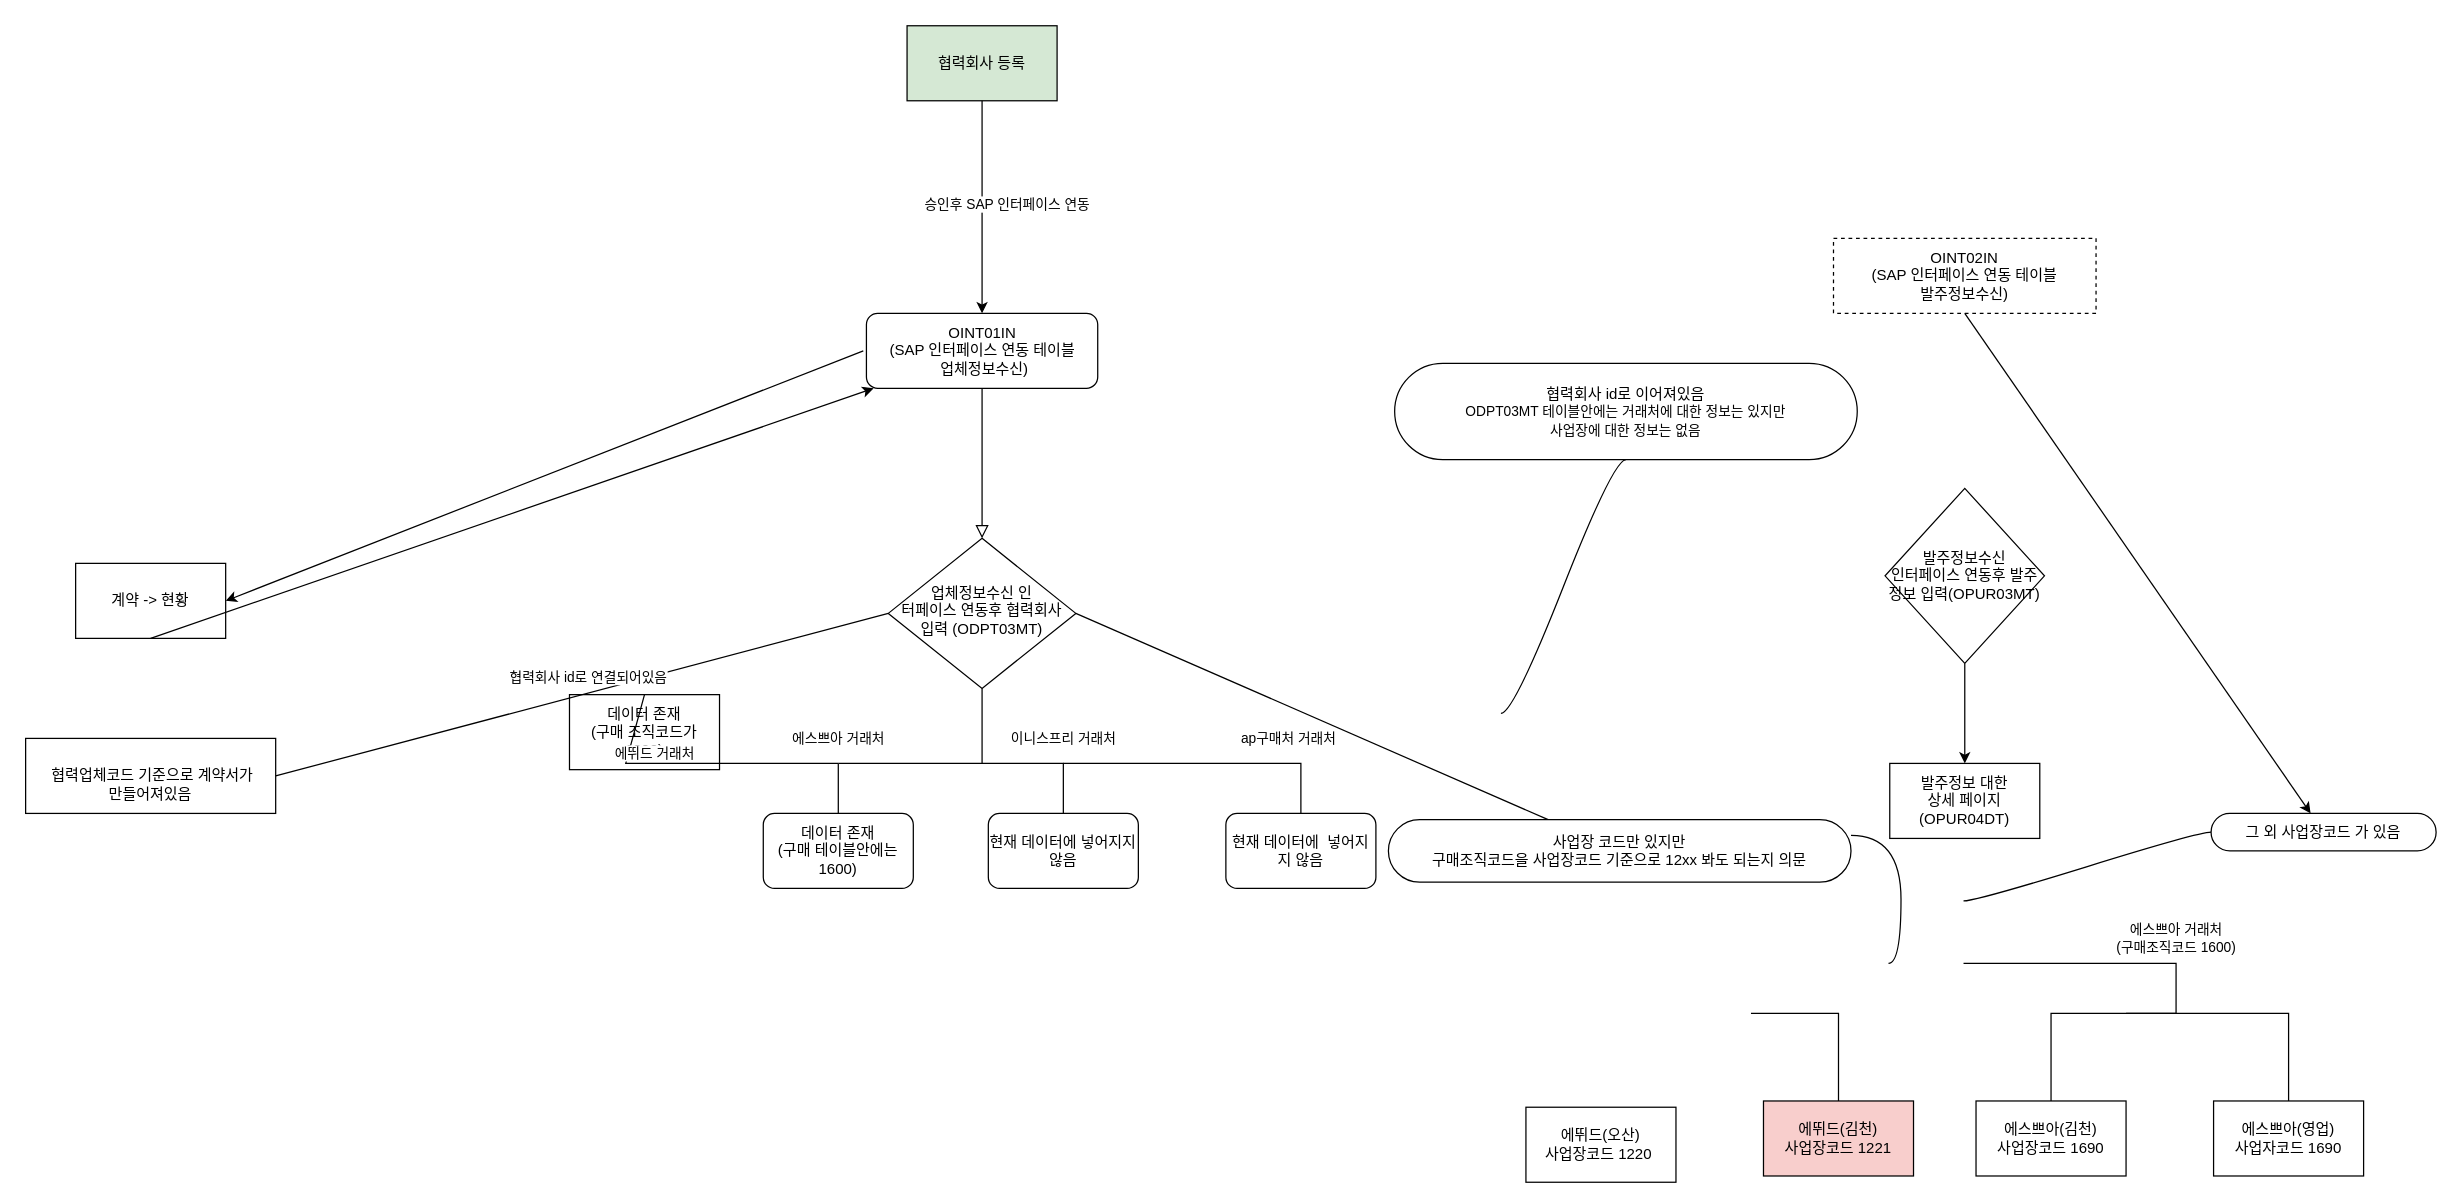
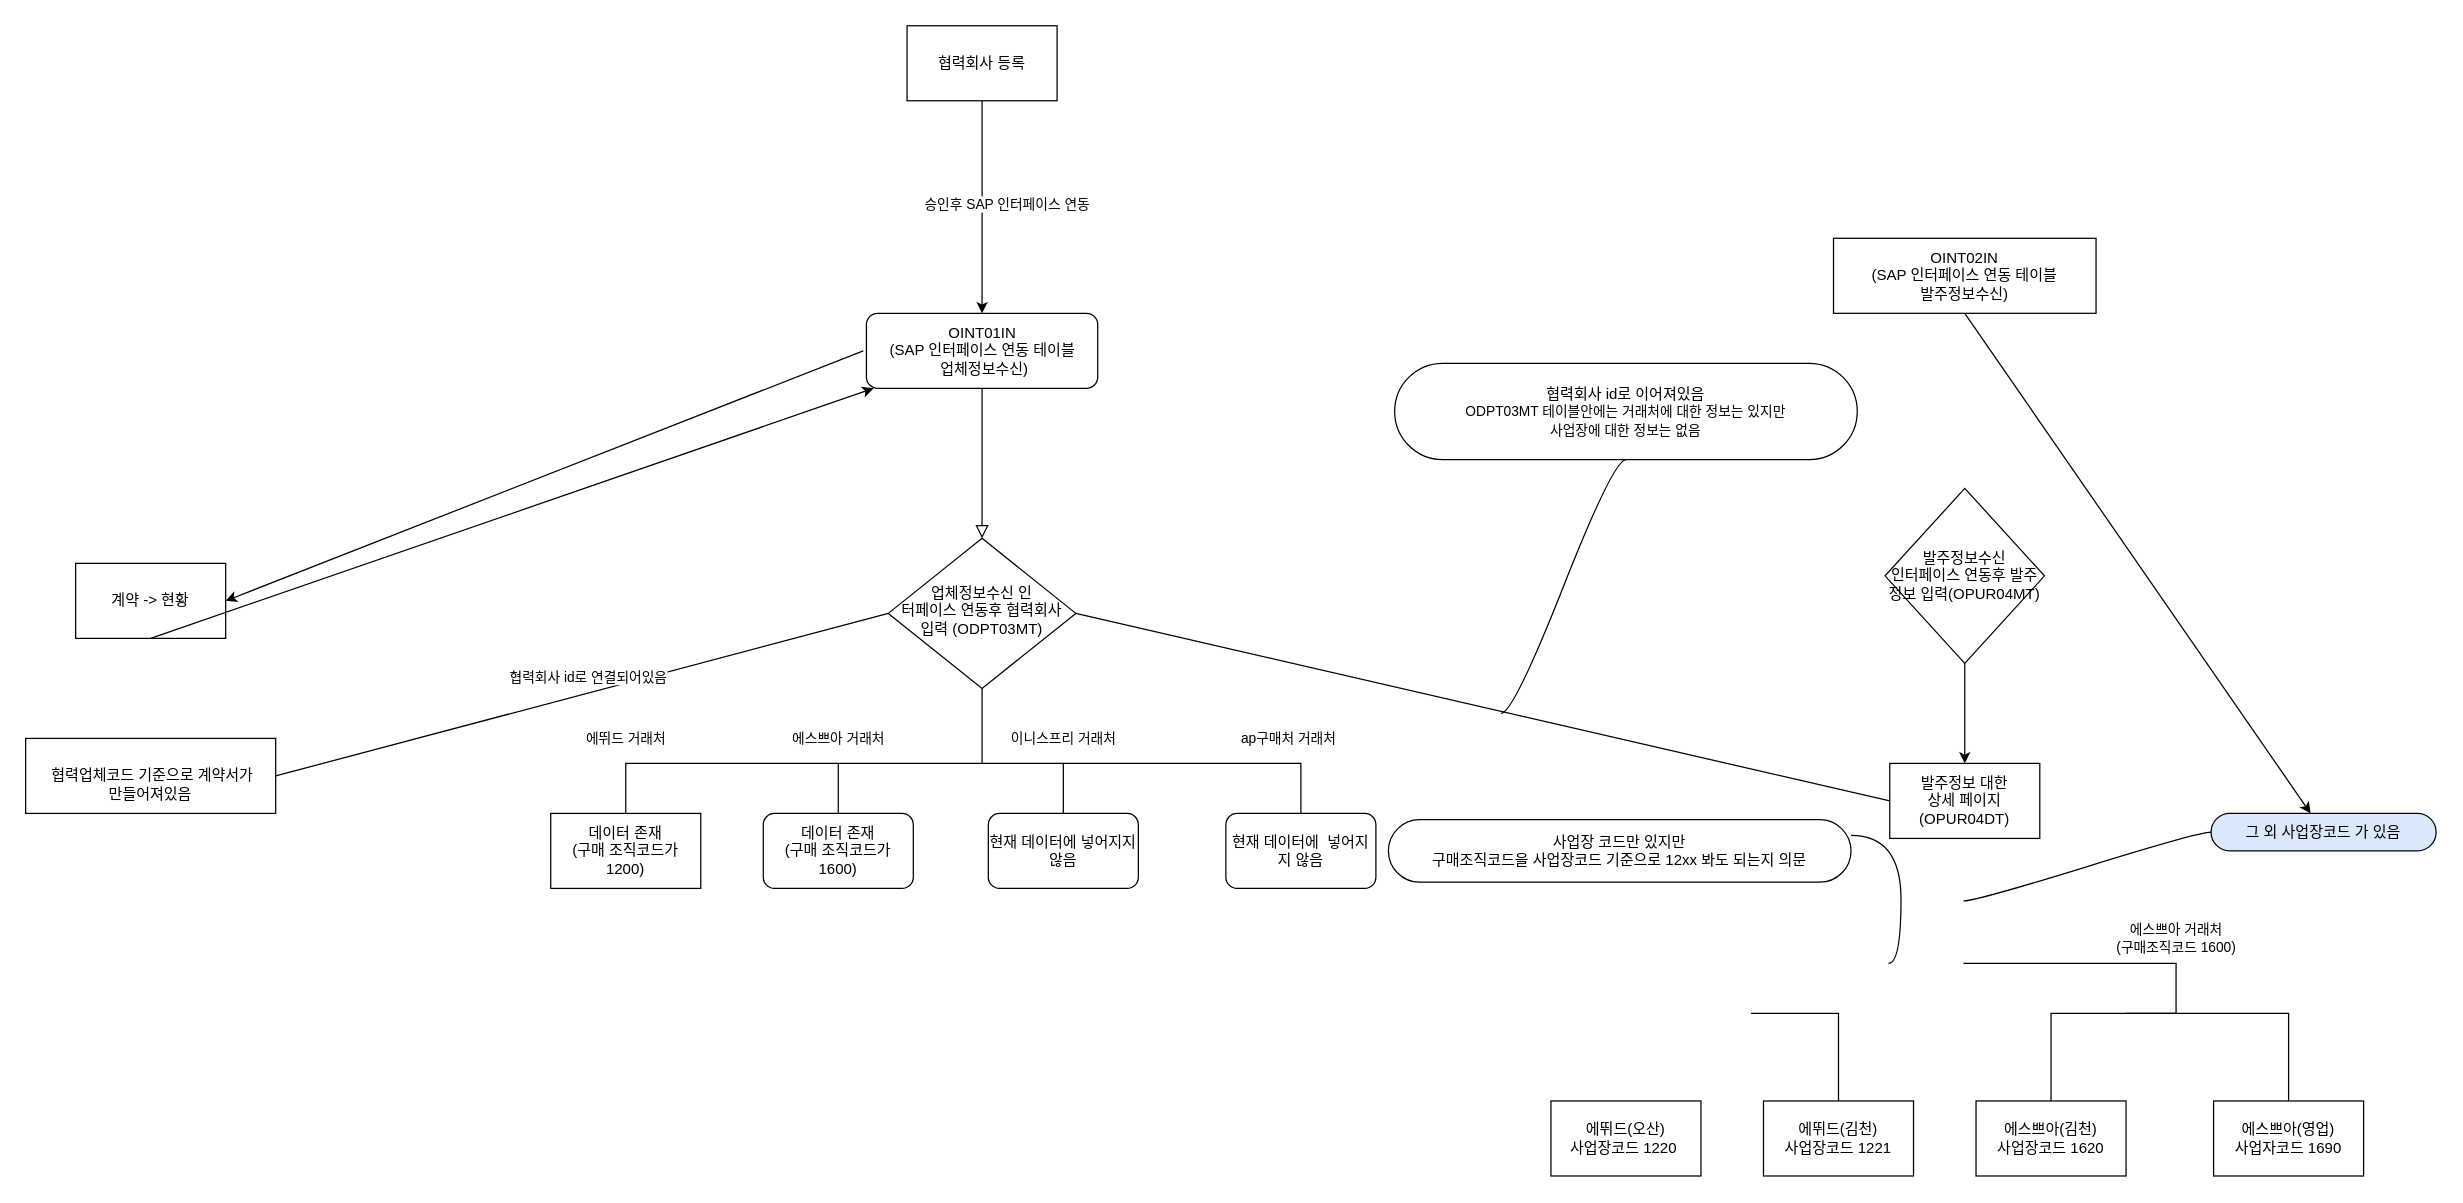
- <mxCell id="26" value="협력회사 등록" style="rounded=0;whiteSpace=wrap;html=1;fillColor=#d5e8d4;" vertex="1" parent="1"><mxGeometry x="725" y="20" width="120" height="60" as="geometry" /></mxCell>
+ <mxCell id="26" value="협력회사 등록" style="rounded=0;whiteSpace=wrap;html=1;" vertex="1" parent="1"><mxGeometry x="725" y="20" width="120" height="60" as="geometry" /></mxCell>
- <mxCell id="10" value="OINT02IN&lt;br&gt;(SAP 인터페이스 연동 테이블&lt;br&gt;발주정보수신)" style="whiteSpace=wrap;html=1;dashed=1;" vertex="1" parent="1"><mxGeometry x="1466" y="190" width="210" height="60" as="geometry" /></mxCell>
+ <mxCell id="10" value="OINT02IN&lt;br&gt;(SAP 인터페이스 연동 테이블&lt;br&gt;발주정보수신)" style="whiteSpace=wrap;html=1;" vertex="1" parent="1"><mxGeometry x="1466" y="190" width="210" height="60" as="geometry" /></mxCell>
- <mxCell id="12" value="발주정보수신 &lt;br&gt;인터페이스 연동후 발주정보 입력(OPUR03MT)" style="rhombus;whiteSpace=wrap;html=1;" vertex="1" parent="1"><mxGeometry x="1507.25" y="390" width="127.5" height="140" as="geometry" /></mxCell>
+ <mxCell id="12" value="발주정보수신 &lt;br&gt;인터페이스 연동후 발주정보 입력(OPUR04MT)" style="rhombus;whiteSpace=wrap;html=1;" vertex="1" parent="1"><mxGeometry x="1507.25" y="390" width="127.5" height="140" as="geometry" /></mxCell>
- <mxCell id="36" value="" style="endArrow=none;html=1;rounded=0;exitX=1;exitY=0.5;exitDx=0;exitDy=0;" edge="1" parent="1" source="4" target="39"><mxGeometry x="-0.338" y="20" width="50" height="50" relative="1" as="geometry"><mxPoint x="1320" y="370" as="sourcePoint" /><mxPoint x="1370" y="320" as="targetPoint" /><mxPoint as="offset" /></mxGeometry></mxCell>
+ <mxCell id="36" value="" style="endArrow=none;html=1;rounded=0;exitX=1;exitY=0.5;exitDx=0;exitDy=0;entryX=0;entryY=0.5;entryDx=0;entryDy=0;" edge="1" parent="1" source="4" target="13"><mxGeometry x="-0.338" y="20" width="50" height="50" relative="1" as="geometry"><mxPoint x="1320" y="370" as="sourcePoint" /><mxPoint x="1370" y="320" as="targetPoint" /><mxPoint as="offset" /></mxGeometry></mxCell>
- <mxCell id="9" value="데이터 존재&lt;br&gt;(구매 조직코드가 1200)" style="rounded=0;whiteSpace=wrap;html=1;" vertex="1" parent="1"><mxGeometry x="455" y="555" width="120" height="60" as="geometry" /></mxCell>
+ <mxCell id="9" value="데이터 존재&lt;br&gt;(구매 조직코드가 1200)" style="rounded=0;whiteSpace=wrap;html=1;" vertex="1" parent="1"><mxGeometry x="440" y="650" width="120" height="60" as="geometry" /></mxCell>
- <mxCell id="34" value="그 외 사업장코드 가 있음" style="whiteSpace=wrap;html=1;rounded=1;arcSize=50;align=center;verticalAlign=middle;strokeWidth=1;autosize=1;spacing=4;treeFolding=1;treeMoving=1;newEdgeStyle={&quot;edgeStyle&quot;:&quot;entityRelationEdgeStyle&quot;,&quot;startArrow&quot;:&quot;none&quot;,&quot;endArrow&quot;:&quot;none&quot;,&quot;segment&quot;:10,&quot;curved&quot;:1,&quot;sourcePerimeterSpacing&quot;:0,&quot;targetPerimeterSpacing&quot;:0};" vertex="1" parent="1"><mxGeometry x="1768" y="650" width="180" height="30" as="geometry" /></mxCell>
+ <mxCell id="34" value="그 외 사업장코드 가 있음" style="whiteSpace=wrap;html=1;rounded=1;arcSize=50;align=center;verticalAlign=middle;strokeWidth=1;autosize=1;spacing=4;treeFolding=1;treeMoving=1;newEdgeStyle={&quot;edgeStyle&quot;:&quot;entityRelationEdgeStyle&quot;,&quot;startArrow&quot;:&quot;none&quot;,&quot;endArrow&quot;:&quot;none&quot;,&quot;segment&quot;:10,&quot;curved&quot;:1,&quot;sourcePerimeterSpacing&quot;:0,&quot;targetPerimeterSpacing&quot;:0};fillColor=#dae8fc;" vertex="1" parent="1"><mxGeometry x="1768" y="650" width="180" height="30" as="geometry" /></mxCell>
- <mxCell id="5" value="데이터 존재&lt;br&gt;(구매 테이블안에는 1600)" style="rounded=1;whiteSpace=wrap;html=1;fontSize=12;glass=0;strokeWidth=1;shadow=0;labelBackgroundColor=none;" parent="1" vertex="1"><mxGeometry x="610" y="650" width="120" height="60" as="geometry" /></mxCell>
+ <mxCell id="5" value="데이터 존재&lt;br&gt;(구매 조직코드가 1600)" style="rounded=1;whiteSpace=wrap;html=1;fontSize=12;glass=0;strokeWidth=1;shadow=0;labelBackgroundColor=none;" parent="1" vertex="1"><mxGeometry x="610" y="650" width="120" height="60" as="geometry" /></mxCell>
- <mxCell id="21" value="에뛰드(김천)&lt;br&gt;사업장코드 1221" style="rounded=0;whiteSpace=wrap;html=1;fillColor=#f8cecc;" vertex="1" parent="1"><mxGeometry x="1410" y="880" width="120" height="60" as="geometry" /></mxCell>
+ <mxCell id="21" value="에뛰드(김천)&lt;br&gt;사업장코드 1221" style="rounded=0;whiteSpace=wrap;html=1;" vertex="1" parent="1"><mxGeometry x="1410" y="880" width="120" height="60" as="geometry" /></mxCell>
- <mxCell id="23" value="에스쁘아(김천)&lt;br&gt;사업장코드 1690" style="rounded=0;whiteSpace=wrap;html=1;" vertex="1" parent="1"><mxGeometry x="1580" y="880" width="120" height="60" as="geometry" /></mxCell>
+ <mxCell id="23" value="에스쁘아(김천)&lt;br&gt;사업장코드 1620" style="rounded=0;whiteSpace=wrap;html=1;" vertex="1" parent="1"><mxGeometry x="1580" y="880" width="120" height="60" as="geometry" /></mxCell>
- <mxCell id="19" value="에뛰드(오산)&lt;br&gt;사업장코드 1220&amp;nbsp;" style="rounded=0;whiteSpace=wrap;html=1;" vertex="1" parent="1"><mxGeometry x="1220" y="885" width="120" height="60" as="geometry" /></mxCell>
+ <mxCell id="19" value="에뛰드(오산)&lt;br&gt;사업장코드 1220&amp;nbsp;" style="rounded=0;whiteSpace=wrap;html=1;" vertex="1" parent="1"><mxGeometry x="1240" y="880" width="120" height="60" as="geometry" /></mxCell>
